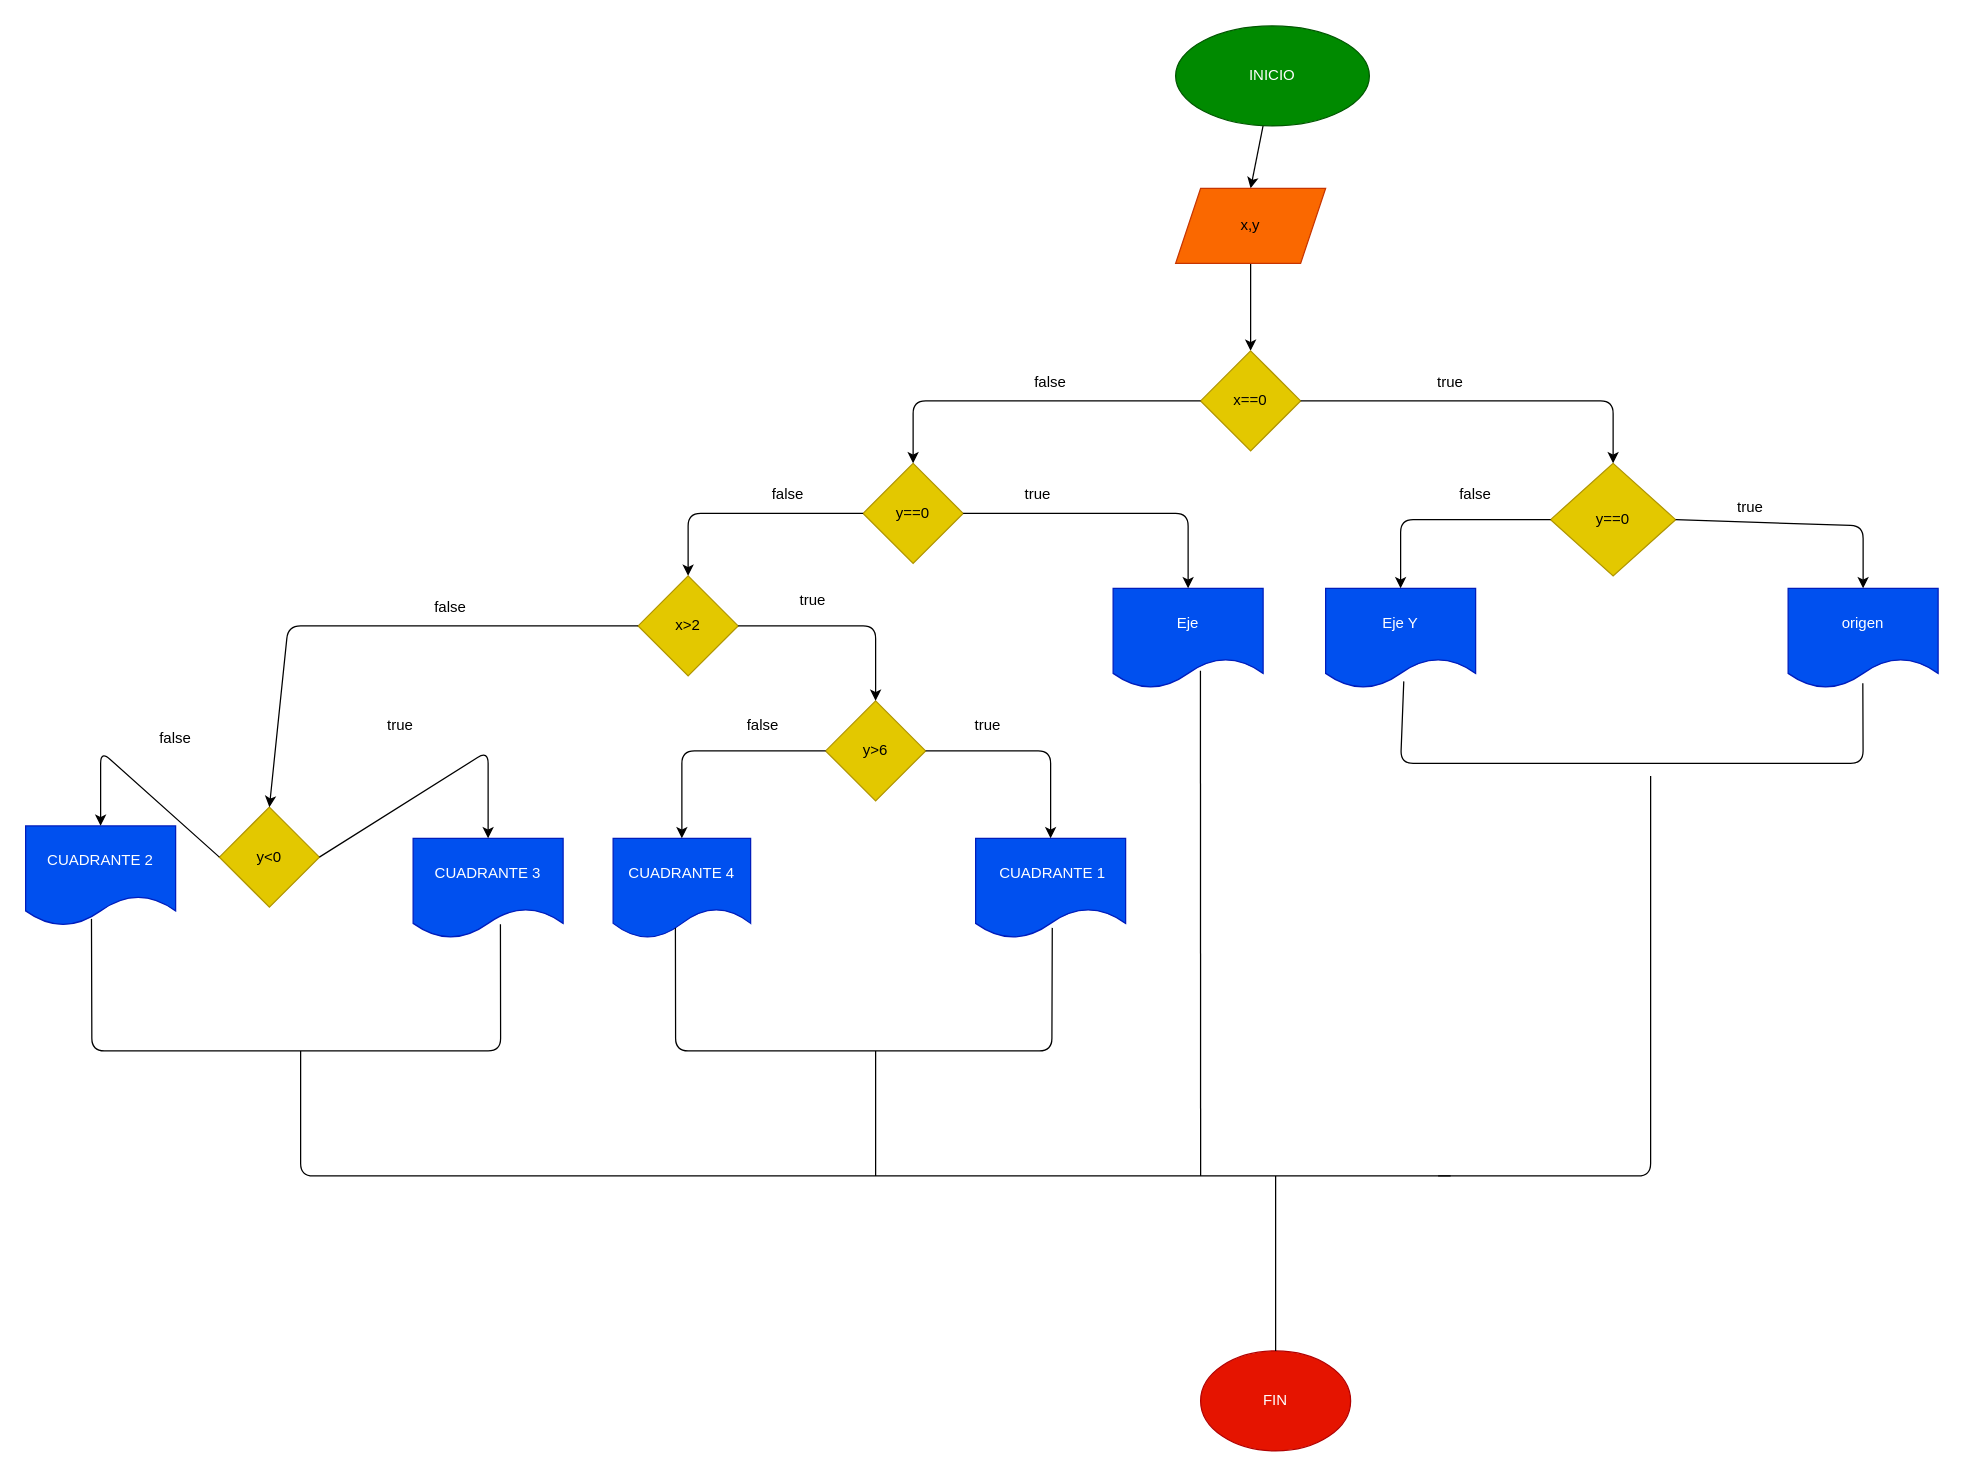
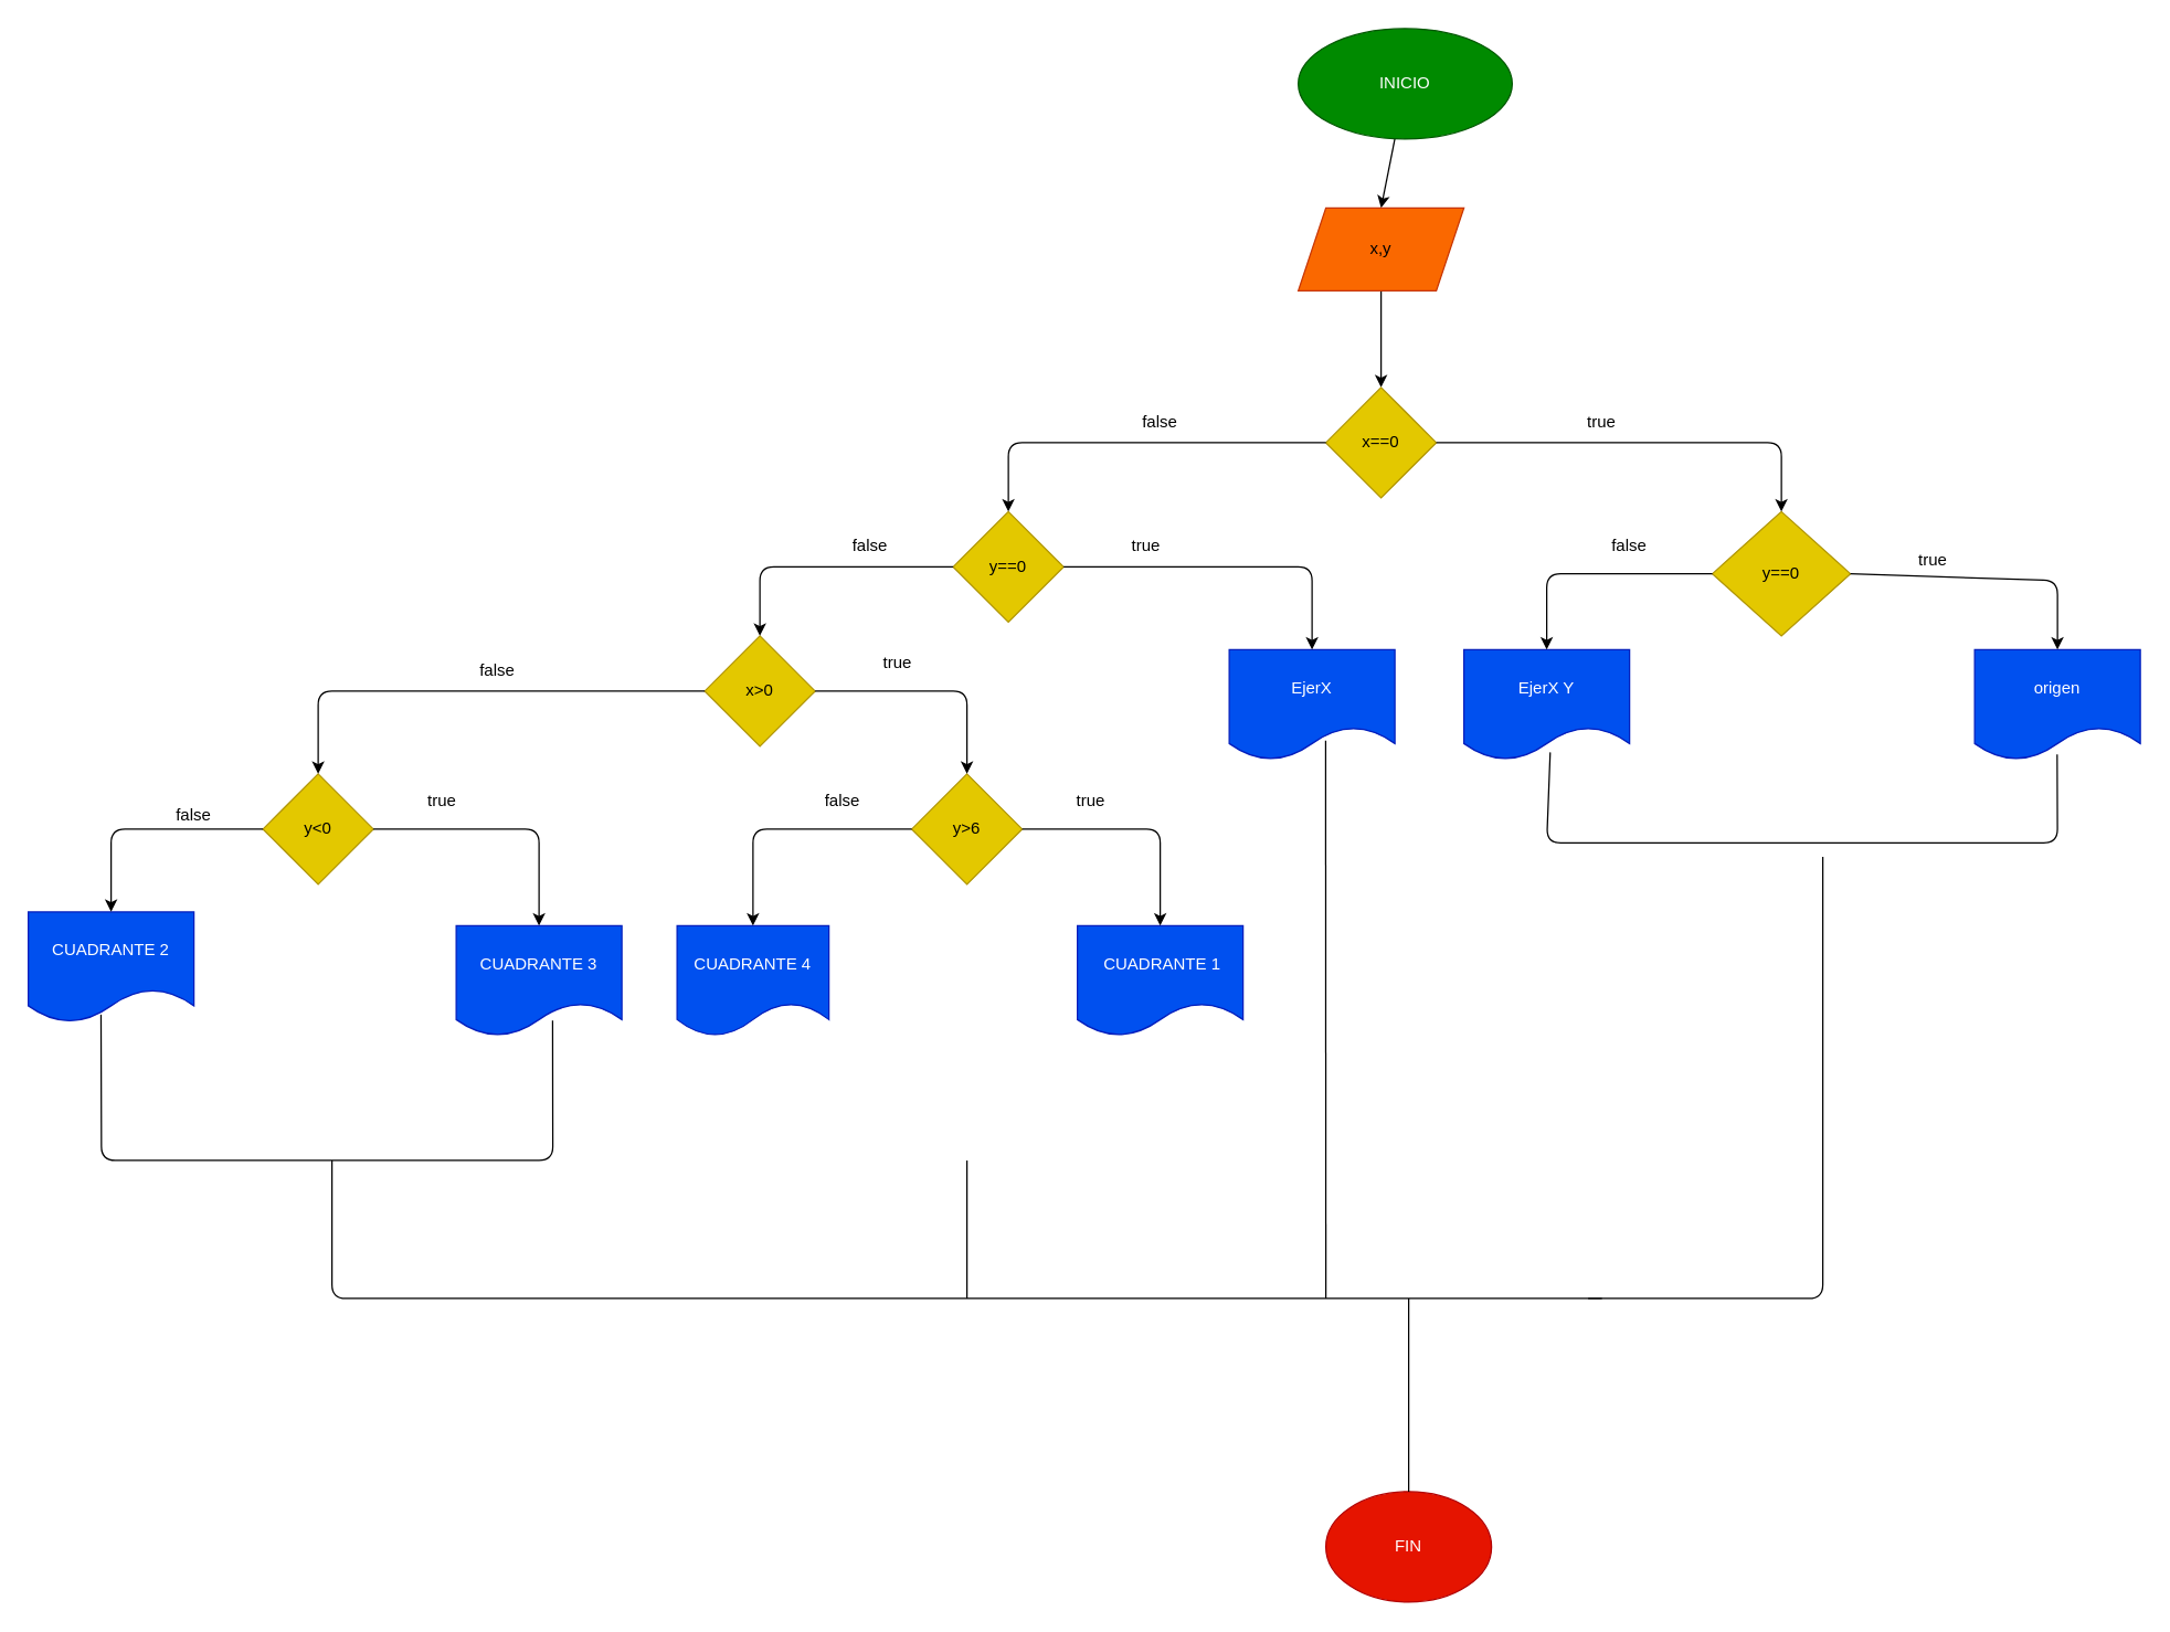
- <mxCell id="17" value="Eje" style="shape=document;whiteSpace=wrap;html=1;boundedLbl=1;fillColor=#0050ef;fontColor=#ffffff;strokeColor=#001DBC;" vertex="1" parent="1"><mxGeometry x="890" y="470" width="120" height="80" as="geometry" /></mxCell>
+ <mxCell id="17" value="EjerX" style="shape=document;whiteSpace=wrap;html=1;boundedLbl=1;fillColor=#0050ef;fontColor=#ffffff;strokeColor=#001DBC;" vertex="1" parent="1"><mxGeometry x="890" y="470" width="120" height="80" as="geometry" /></mxCell>
- <mxCell id="13" value="Eje Y" style="shape=document;whiteSpace=wrap;html=1;boundedLbl=1;fillColor=#0050ef;fontColor=#ffffff;strokeColor=#001DBC;" vertex="1" parent="1"><mxGeometry x="1060" y="470" width="120" height="80" as="geometry" /></mxCell>
+ <mxCell id="13" value="EjerX Y" style="shape=document;whiteSpace=wrap;html=1;boundedLbl=1;fillColor=#0050ef;fontColor=#ffffff;strokeColor=#001DBC;" vertex="1" parent="1"><mxGeometry x="1060" y="470" width="120" height="80" as="geometry" /></mxCell>
- <mxCell id="7" value="x&amp;gt;2" style="rhombus;whiteSpace=wrap;html=1;fillColor=#e3c800;fontColor=#000000;strokeColor=#B09500;" vertex="1" parent="1"><mxGeometry x="510" y="460" width="80" height="80" as="geometry" /></mxCell>
+ <mxCell id="7" value="x&amp;gt;0" style="rhombus;whiteSpace=wrap;html=1;fillColor=#e3c800;fontColor=#000000;strokeColor=#B09500;" vertex="1" parent="1"><mxGeometry x="510" y="460" width="80" height="80" as="geometry" /></mxCell>
- <mxCell id="24" value="y&amp;lt;0" style="rhombus;whiteSpace=wrap;html=1;fillColor=#e3c800;fontColor=#000000;strokeColor=#B09500;" vertex="1" parent="1"><mxGeometry x="175" y="645" width="80" height="80" as="geometry" /></mxCell>
+ <mxCell id="24" value="y&amp;lt;0" style="rhombus;whiteSpace=wrap;html=1;fillColor=#e3c800;fontColor=#000000;strokeColor=#B09500;" vertex="1" parent="1"><mxGeometry x="190" y="560" width="80" height="80" as="geometry" /></mxCell>
- <mxCell id="41" value="" style="endArrow=none;html=1;entryX=0.511;entryY=0.895;entryDx=0;entryDy=0;entryPerimeter=0;exitX=0.453;exitY=0.895;exitDx=0;exitDy=0;exitPerimeter=0;" edge="1" parent="1" source="22" target="23"><mxGeometry width="50" height="50" relative="1" as="geometry"><mxPoint x="620" y="870" as="sourcePoint" /><mxPoint x="850" y="710" as="targetPoint" /><Array as="points"><mxPoint x="540" y="840" /><mxPoint x="841" y="840" /></Array></mxGeometry></mxCell>
